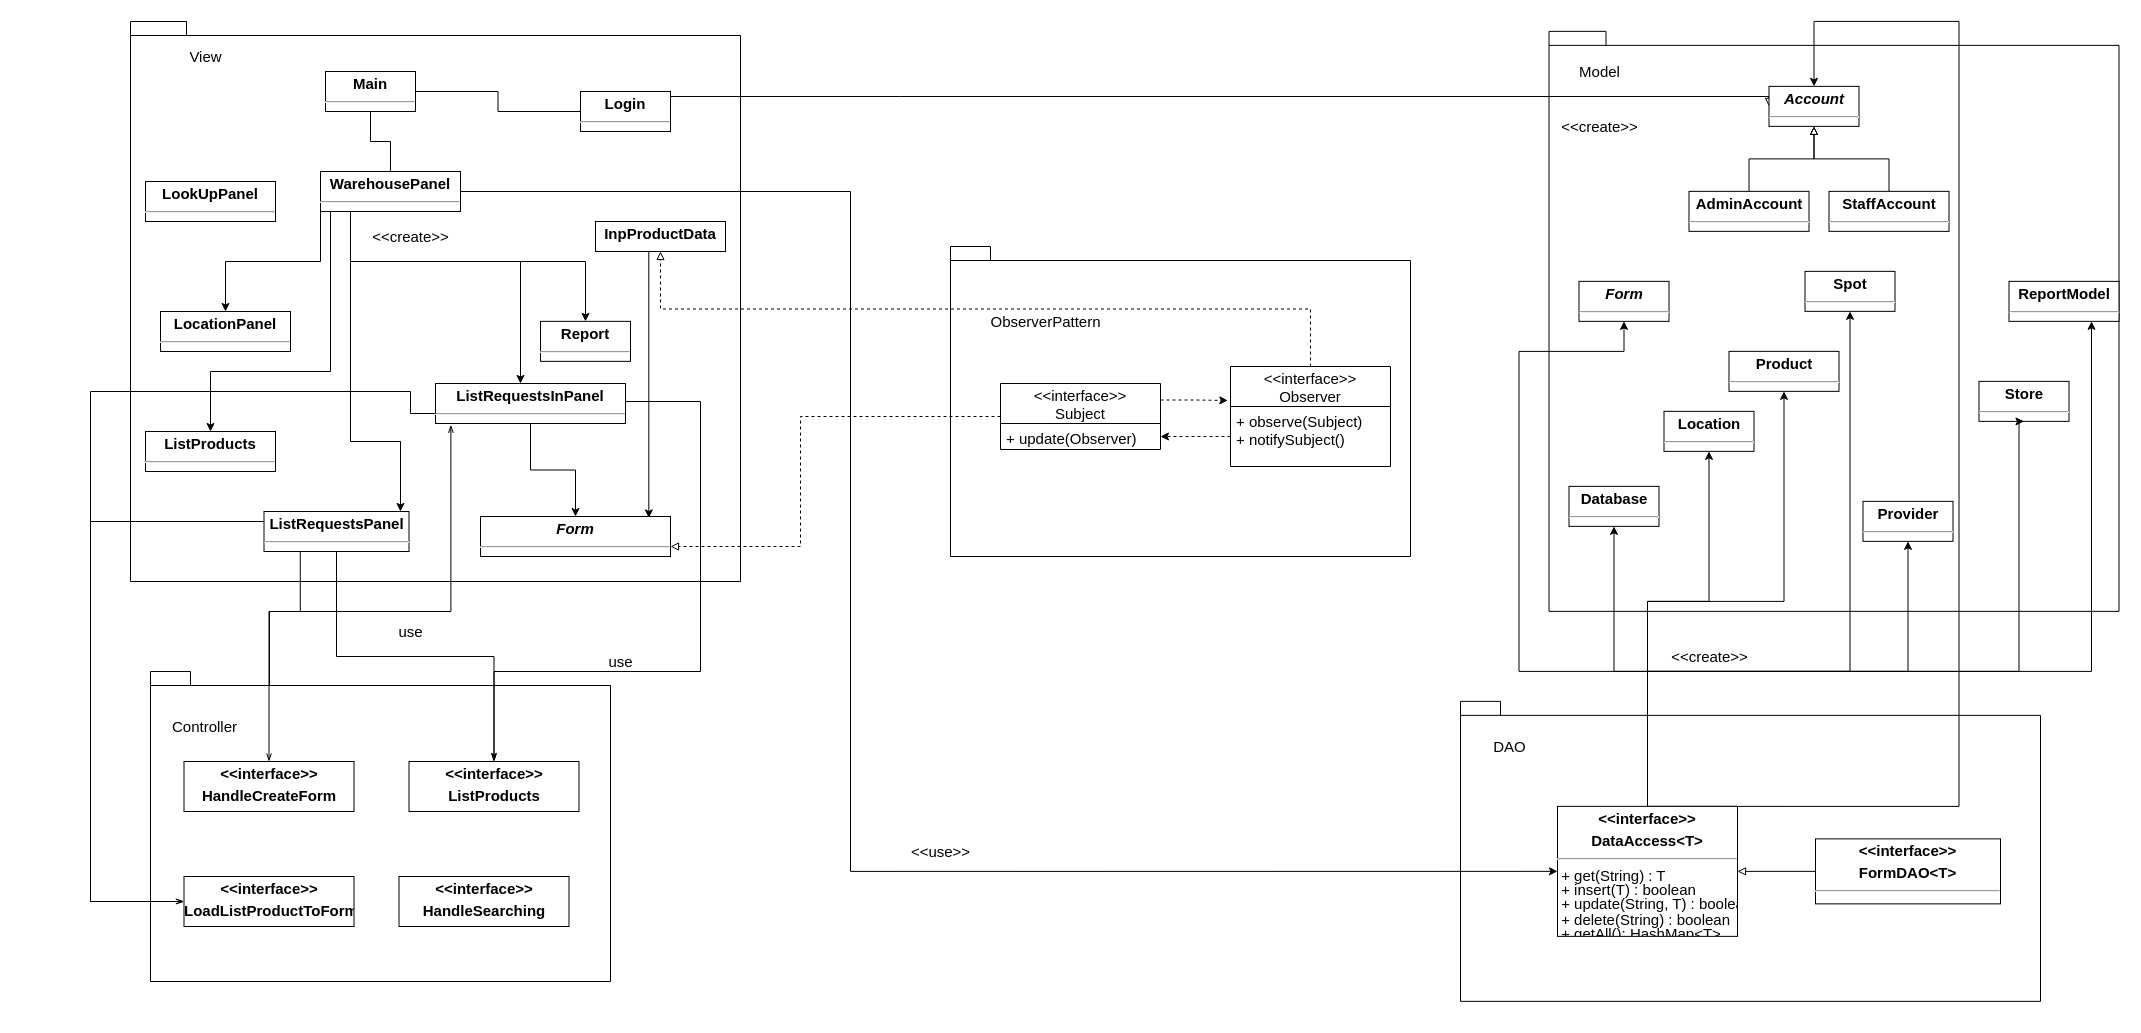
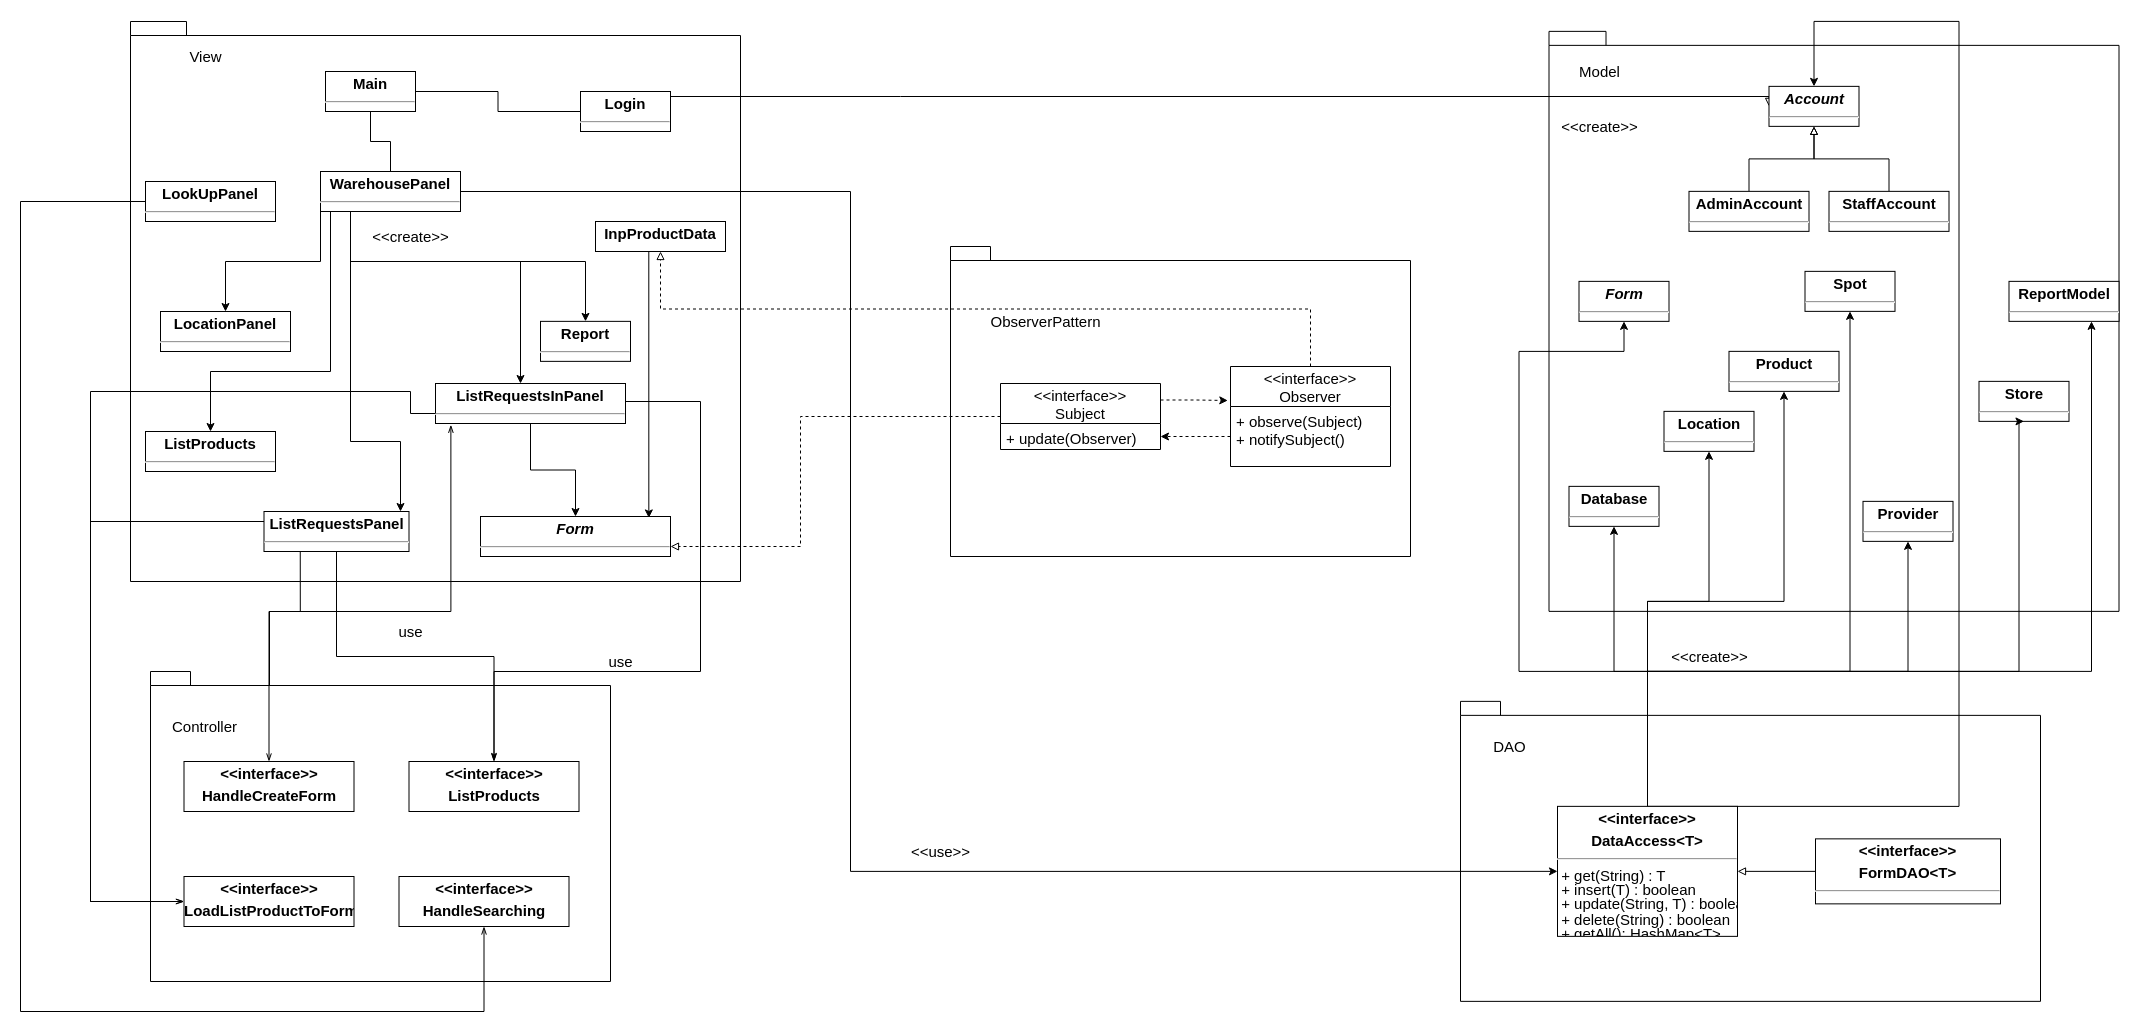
+ <mxCell id="58" style="edgeStyle=orthogonalEdgeStyle;rounded=0;orthogonalLoop=1;jettySize=auto;html=1;exitX=0.5;exitY=1;exitDx=0;exitDy=0;fontSize=15;startArrow=openThin;startFill=0;endArrow=none;endFill=0;entryX=0;entryY=0.5;entryDx=0;entryDy=0;" edge="1" parent="1" source="59" target="81"><mxGeometry relative="1" as="geometry"><mxPoint x="20" y="491" as="targetPoint" /><Array as="points"><mxPoint x="484" y="1011" /><mxPoint x="20" y="1011" /><mxPoint x="20" y="201" /></Array></mxGeometry></mxCell>
